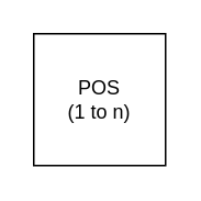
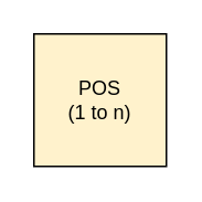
- <mxCell id="2" value="POS&lt;div&gt;(1 to n)&lt;/div&gt;" style="whiteSpace=wrap;html=1;aspect=fixed;" vertex="1" parent="1"><mxGeometry x="20" y="20" width="80" height="80" as="geometry" /></mxCell>
+ <mxCell id="2" value="POS&lt;div&gt;(1 to n)&lt;/div&gt;" style="whiteSpace=wrap;html=1;aspect=fixed;fillColor=#fff2cc;" vertex="1" parent="1"><mxGeometry x="20" y="20" width="80" height="80" as="geometry" /></mxCell>
